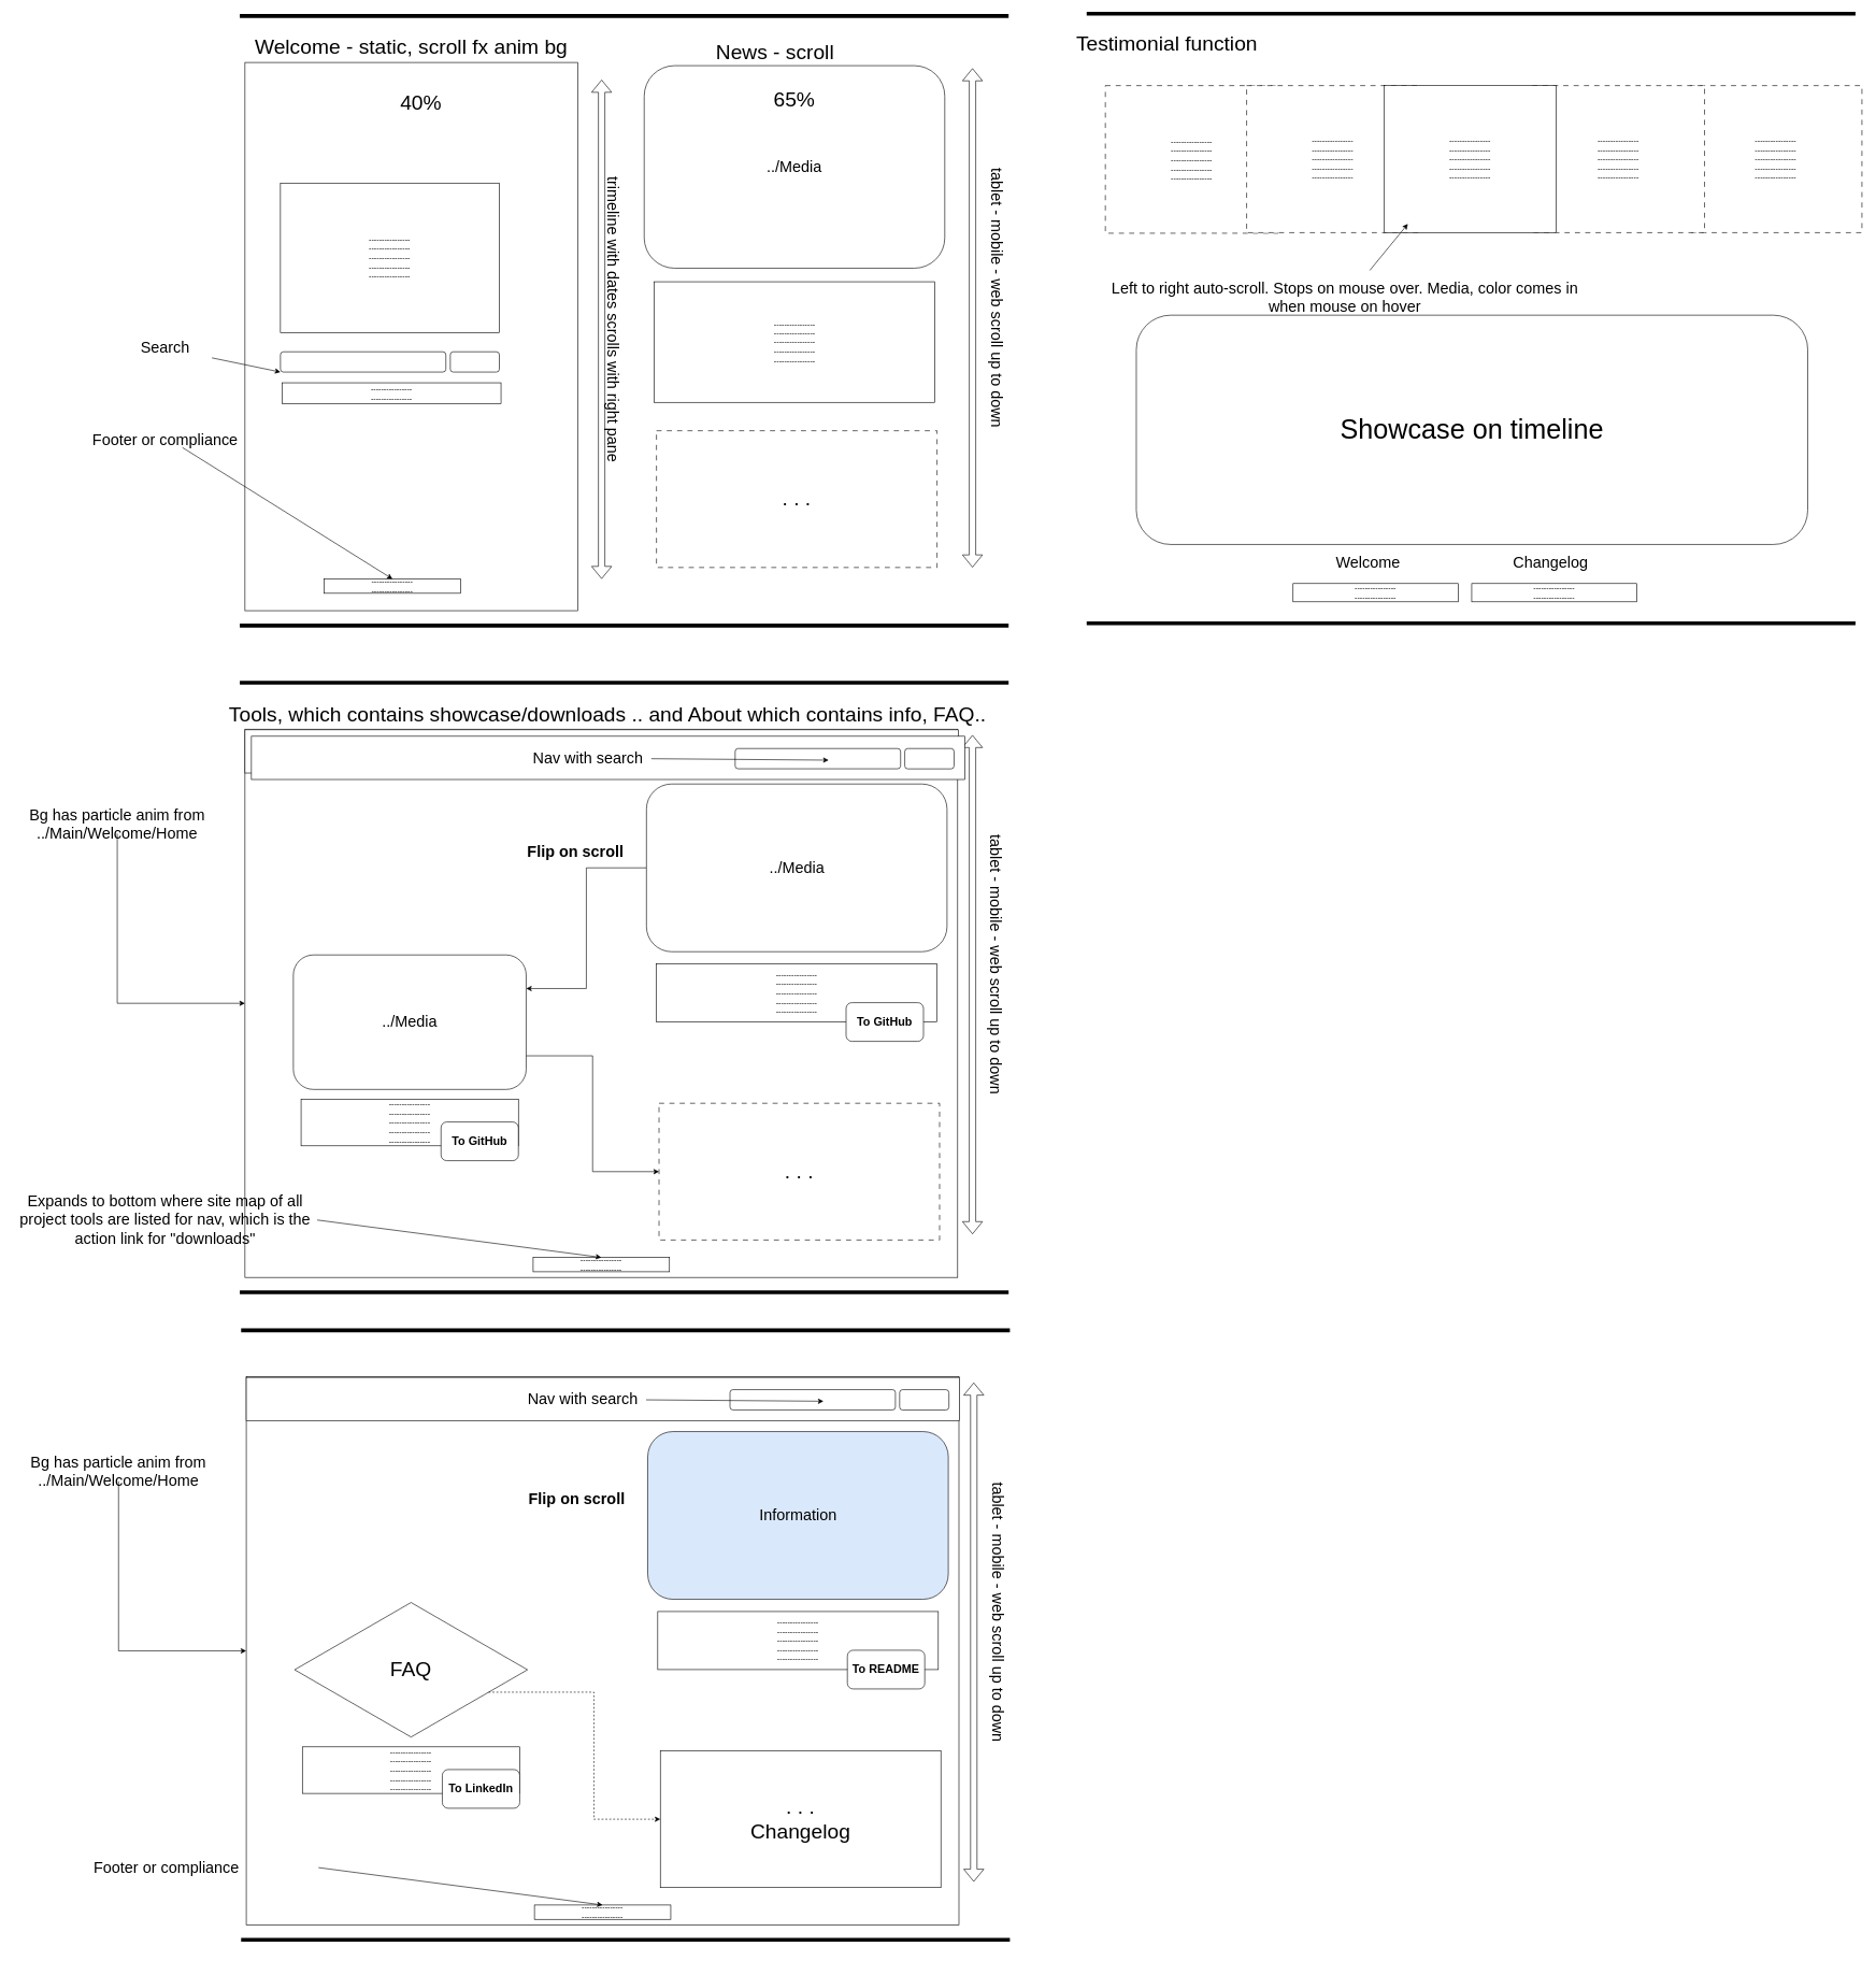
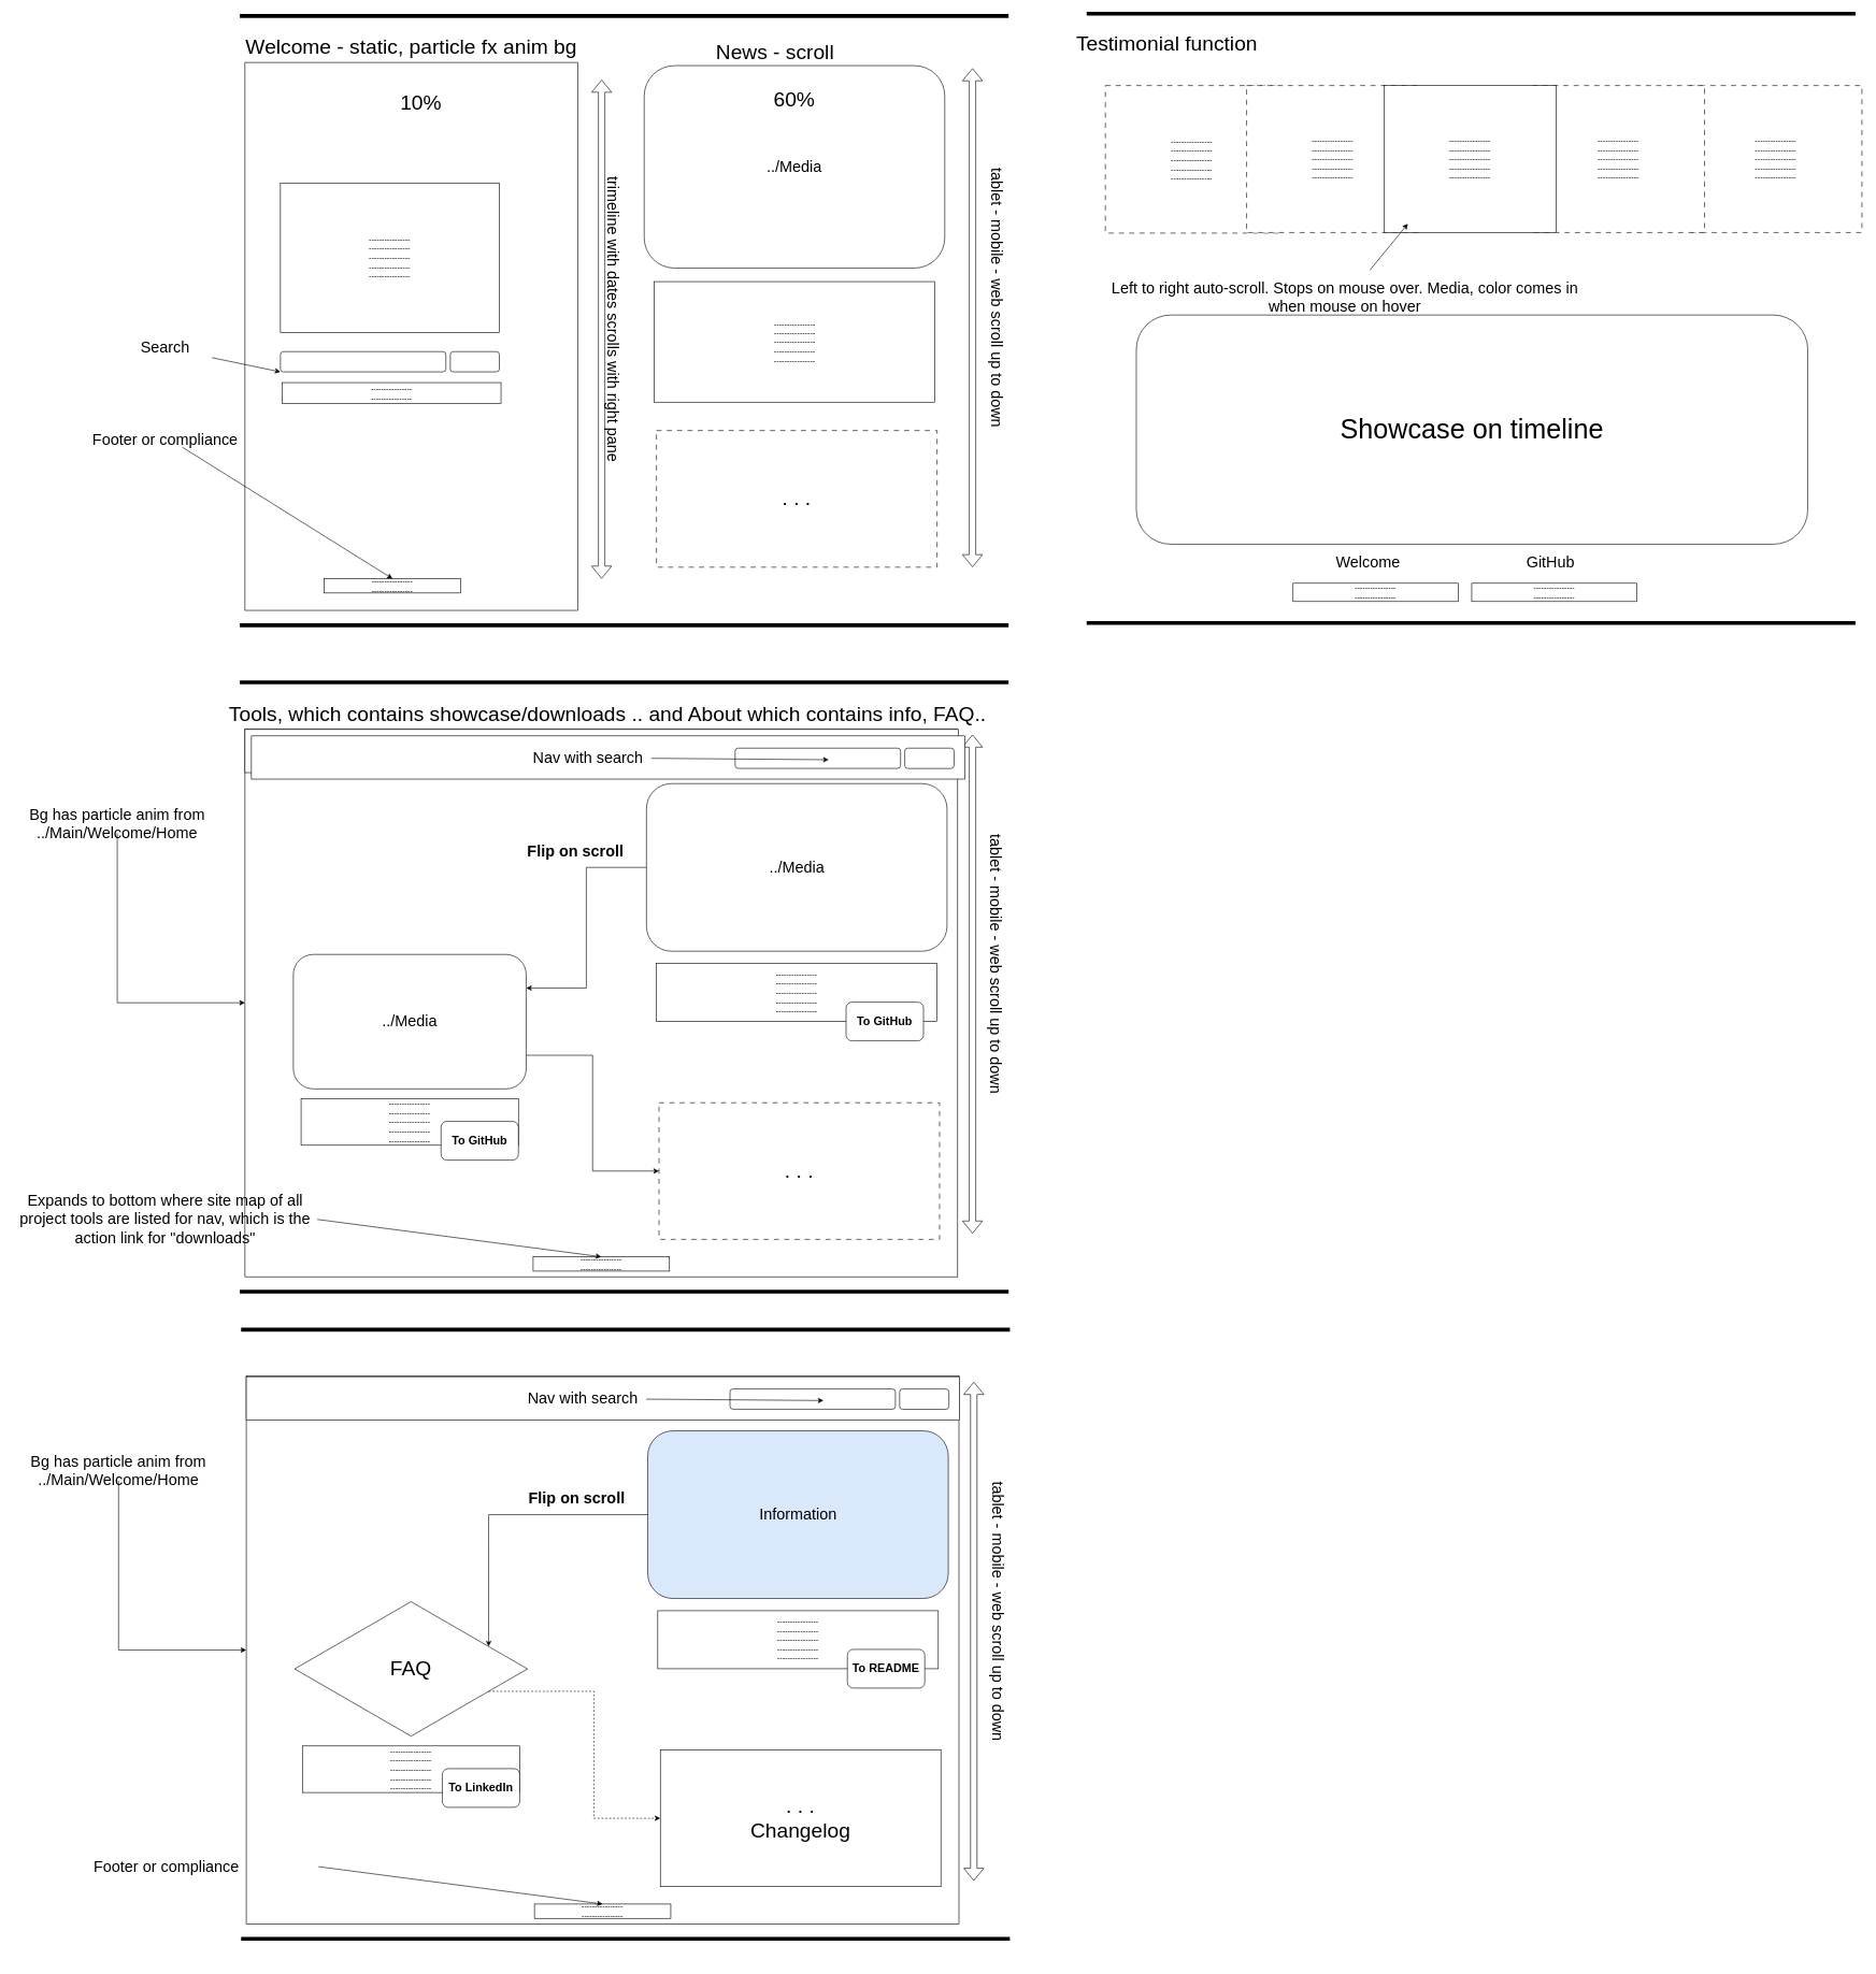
- <mxCell id="5" value="&lt;font style=&quot;font-size: 32px;&quot;&gt;Welcome - static, scroll fx anim bg&lt;br&gt;&lt;/font&gt;" style="text;html=1;align=center;verticalAlign=middle;whiteSpace=wrap;rounded=0;" parent="1" vertex="1"><mxGeometry x="291" y="58.33" width="692" height="30" as="geometry" /></mxCell>
+ <mxCell id="5" value="&lt;font style=&quot;font-size: 32px;&quot;&gt;Welcome - static, particle fx anim bg&lt;br&gt;&lt;/font&gt;" style="text;html=1;align=center;verticalAlign=middle;whiteSpace=wrap;rounded=0;" parent="1" vertex="1"><mxGeometry x="291" y="58.33" width="692" height="30" as="geometry" /></mxCell>
- <mxCell id="22" value="&lt;font style=&quot;font-size: 32px;&quot;&gt;65%&lt;br&gt;&lt;/font&gt;" style="text;html=1;align=center;verticalAlign=middle;whiteSpace=wrap;rounded=0;" parent="1" vertex="1"><mxGeometry x="885" y="139.33" width="692" height="30" as="geometry" /></mxCell>
+ <mxCell id="22" value="&lt;font style=&quot;font-size: 32px;&quot;&gt;60%&lt;br&gt;&lt;/font&gt;" style="text;html=1;align=center;verticalAlign=middle;whiteSpace=wrap;rounded=0;" parent="1" vertex="1"><mxGeometry x="885" y="139.33" width="692" height="30" as="geometry" /></mxCell>
- <mxCell id="21" value="&lt;font style=&quot;font-size: 32px;&quot;&gt;40%&lt;/font&gt;" style="text;html=1;align=center;verticalAlign=middle;whiteSpace=wrap;rounded=0;" parent="1" vertex="1"><mxGeometry x="306" y="144.33" width="692" height="30" as="geometry" /></mxCell>
+ <mxCell id="21" value="&lt;font style=&quot;font-size: 32px;&quot;&gt;10%&lt;/font&gt;" style="text;html=1;align=center;verticalAlign=middle;whiteSpace=wrap;rounded=0;" parent="1" vertex="1"><mxGeometry x="306" y="144.33" width="692" height="30" as="geometry" /></mxCell>
- <mxCell id="35" value="&lt;font style=&quot;font-size: 24px;&quot;&gt;Changelog&lt;br&gt;&lt;/font&gt;" style="text;html=1;align=center;verticalAlign=middle;whiteSpace=wrap;rounded=0;" parent="1" vertex="1"><mxGeometry x="2243" y="857.24" width="321" height="30" as="geometry" /></mxCell>
+ <mxCell id="35" value="&lt;font style=&quot;font-size: 24px;&quot;&gt;GitHub&lt;br&gt;&lt;/font&gt;" style="text;html=1;align=center;verticalAlign=middle;whiteSpace=wrap;rounded=0;" parent="1" vertex="1"><mxGeometry x="2243" y="857.24" width="321" height="30" as="geometry" /></mxCell>
+ <mxCell id="68" style="edgeStyle=orthogonalEdgeStyle;rounded=0;orthogonalLoop=1;jettySize=auto;html=1;exitX=0;exitY=0.5;exitDx=0;exitDy=0;entryX=1;entryY=0.25;entryDx=0;entryDy=0;" parent="1" source="69" target="86" edge="1"><mxGeometry relative="1" as="geometry" /></mxCell>
